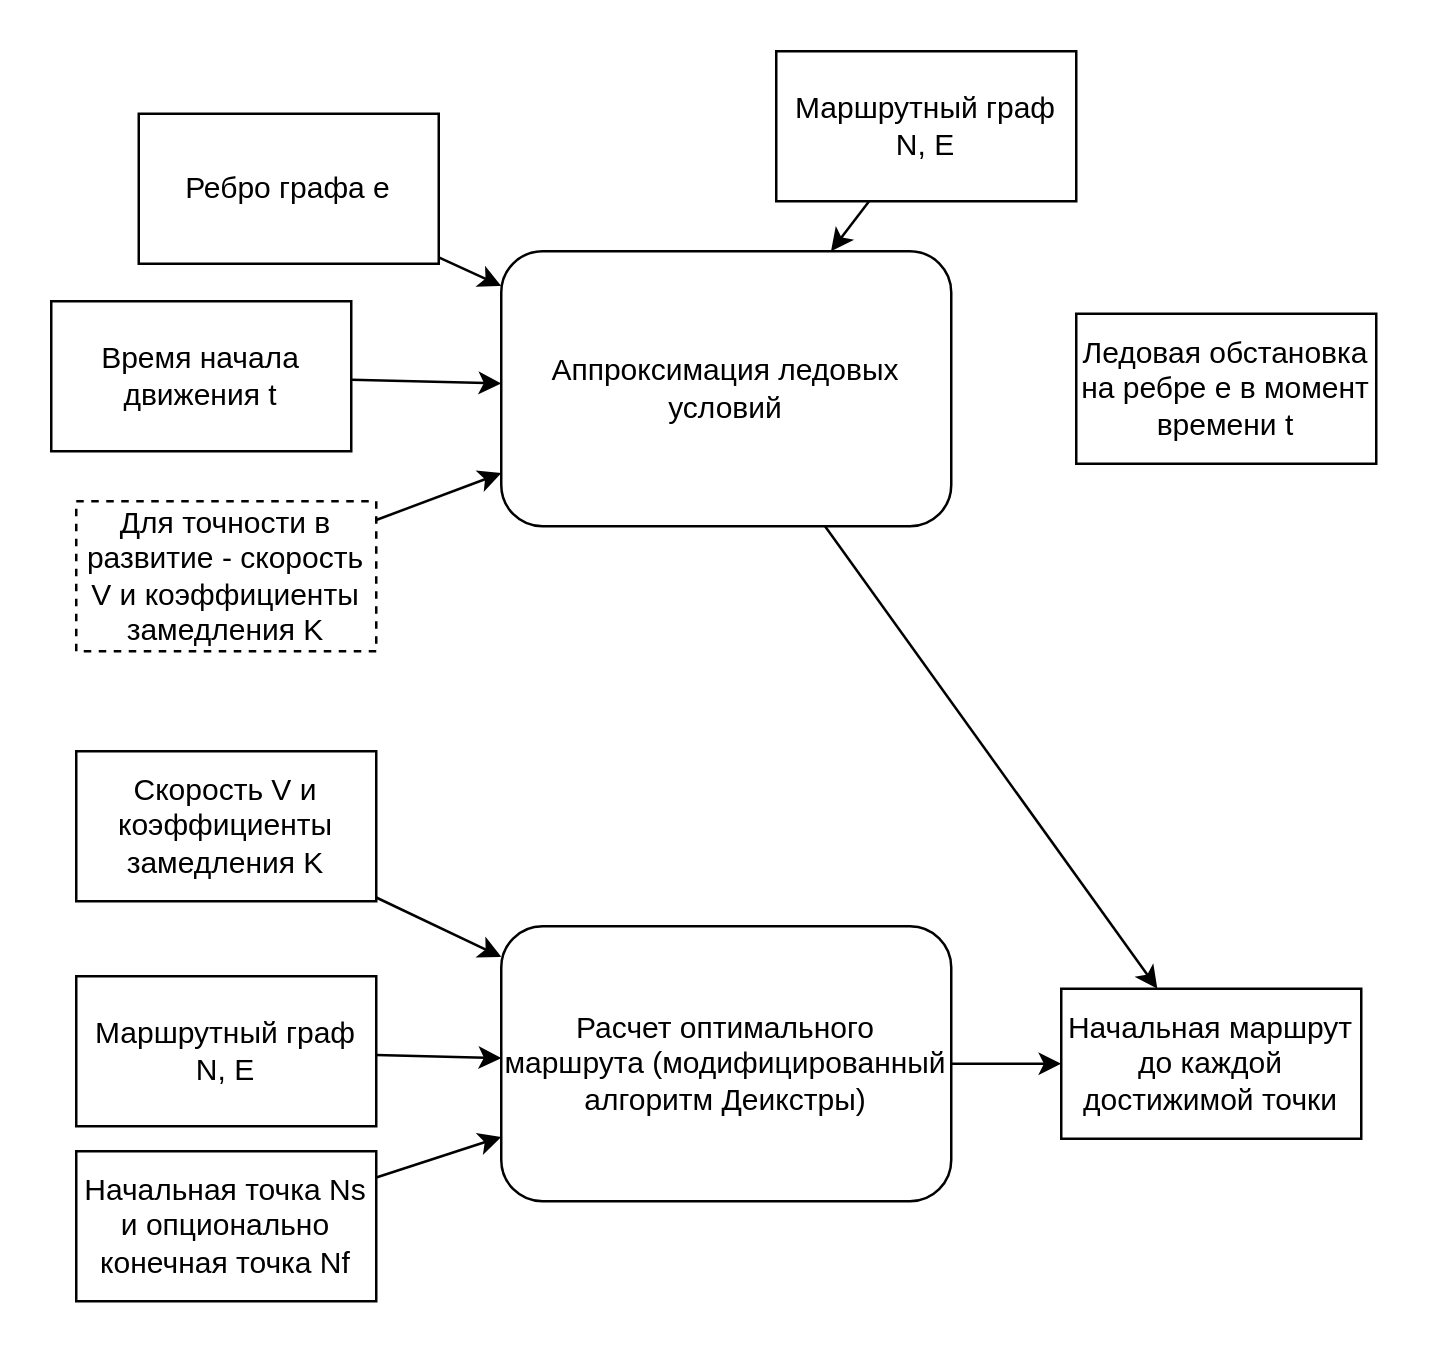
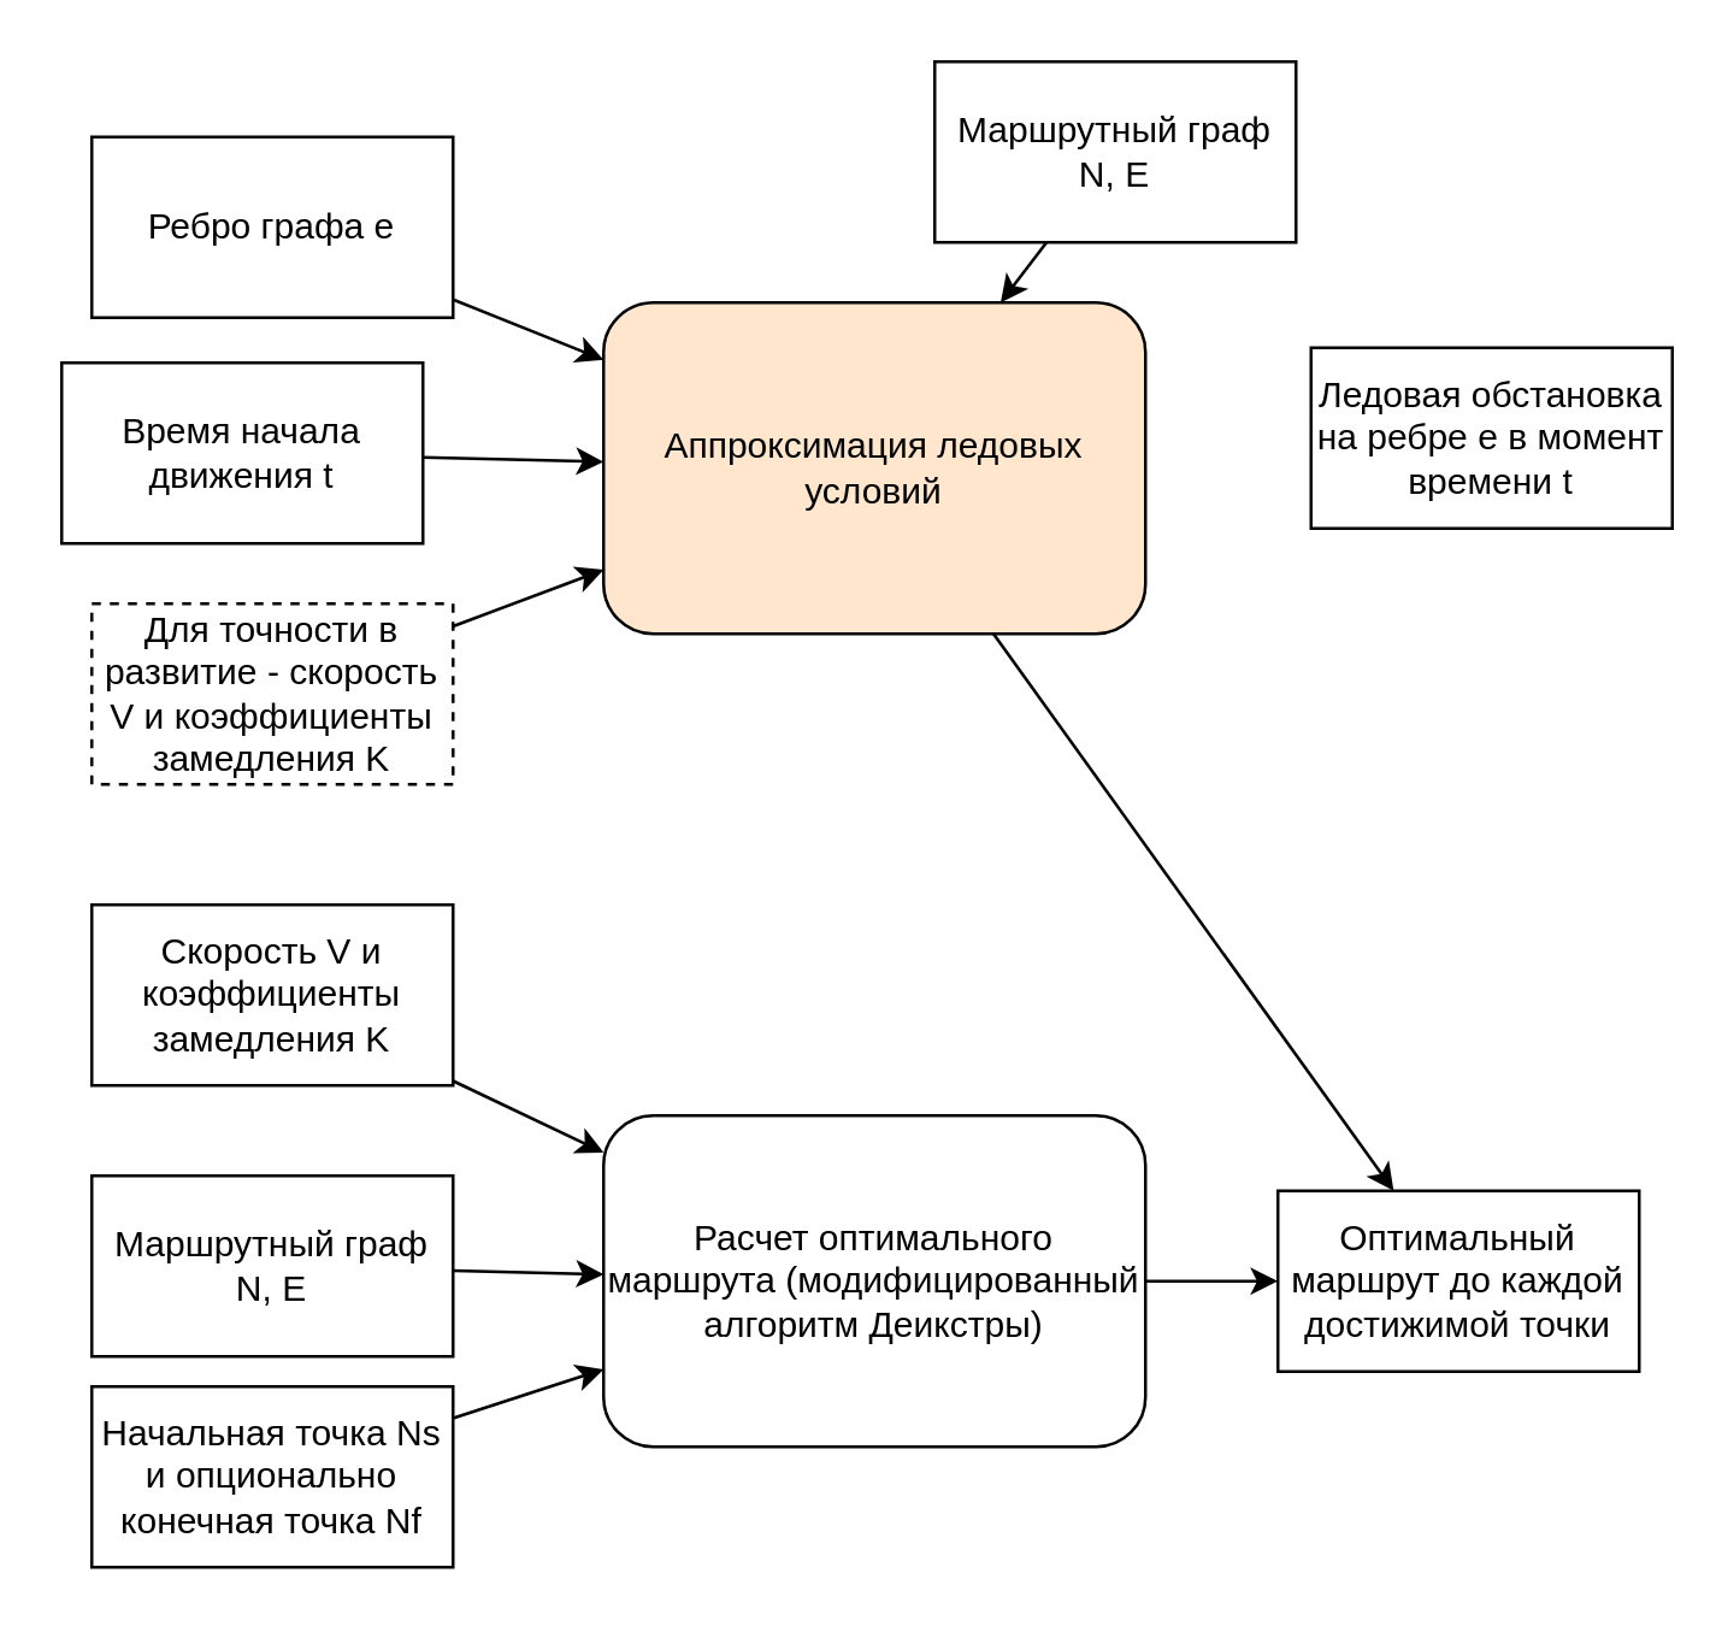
- <mxCell id="9" value="Ребро графа e" style="rounded=0;whiteSpace=wrap;html=1;" vertex="1" parent="1"><mxGeometry x="55" y="45" width="120" height="60" as="geometry" /></mxCell>
+ <mxCell id="9" value="Ребро графа e" style="rounded=0;whiteSpace=wrap;html=1;" vertex="1" parent="1"><mxGeometry x="30" y="45" width="120" height="60" as="geometry" /></mxCell>
- <mxCell id="5" value="Аппроксимация ледовых условий" style="rounded=1;whiteSpace=wrap;html=1;" vertex="1" parent="1"><mxGeometry x="200" y="100" width="180" height="110" as="geometry" /></mxCell>
+ <mxCell id="5" value="Аппроксимация ледовых условий" style="rounded=1;whiteSpace=wrap;html=1;fillColor=#ffe6cc;" vertex="1" parent="1"><mxGeometry x="200" y="100" width="180" height="110" as="geometry" /></mxCell>
- <mxCell id="3" value="Ледовая обстановка на ребре e в момент времени t" style="rounded=0;whiteSpace=wrap;html=1;" vertex="1" parent="1"><mxGeometry x="430" y="125" width="120" height="60" as="geometry" /></mxCell>
+ <mxCell id="3" value="Ледовая обстановка на ребре e в момент времени t" style="rounded=0;whiteSpace=wrap;html=1;" vertex="1" parent="1"><mxGeometry x="435" y="115" width="120" height="60" as="geometry" /></mxCell>
- <mxCell id="16" value="Начальная маршрут до каждой достижимой точки" style="rounded=0;whiteSpace=wrap;html=1;" vertex="1" parent="1"><mxGeometry x="424" y="395" width="120" height="60" as="geometry" /></mxCell>
+ <mxCell id="16" value="Оптимальный маршрут до каждой достижимой точки" style="rounded=0;whiteSpace=wrap;html=1;" vertex="1" parent="1"><mxGeometry x="424" y="395" width="120" height="60" as="geometry" /></mxCell>
